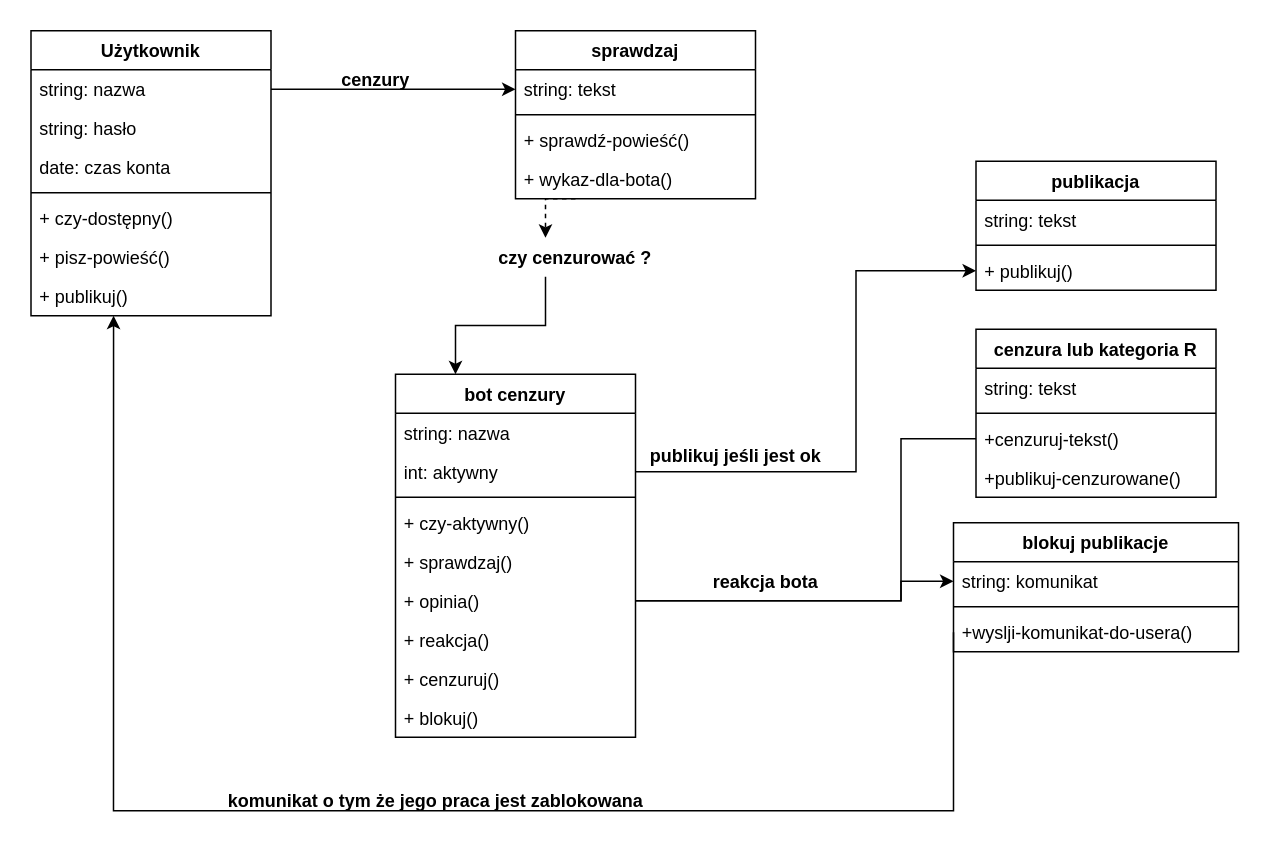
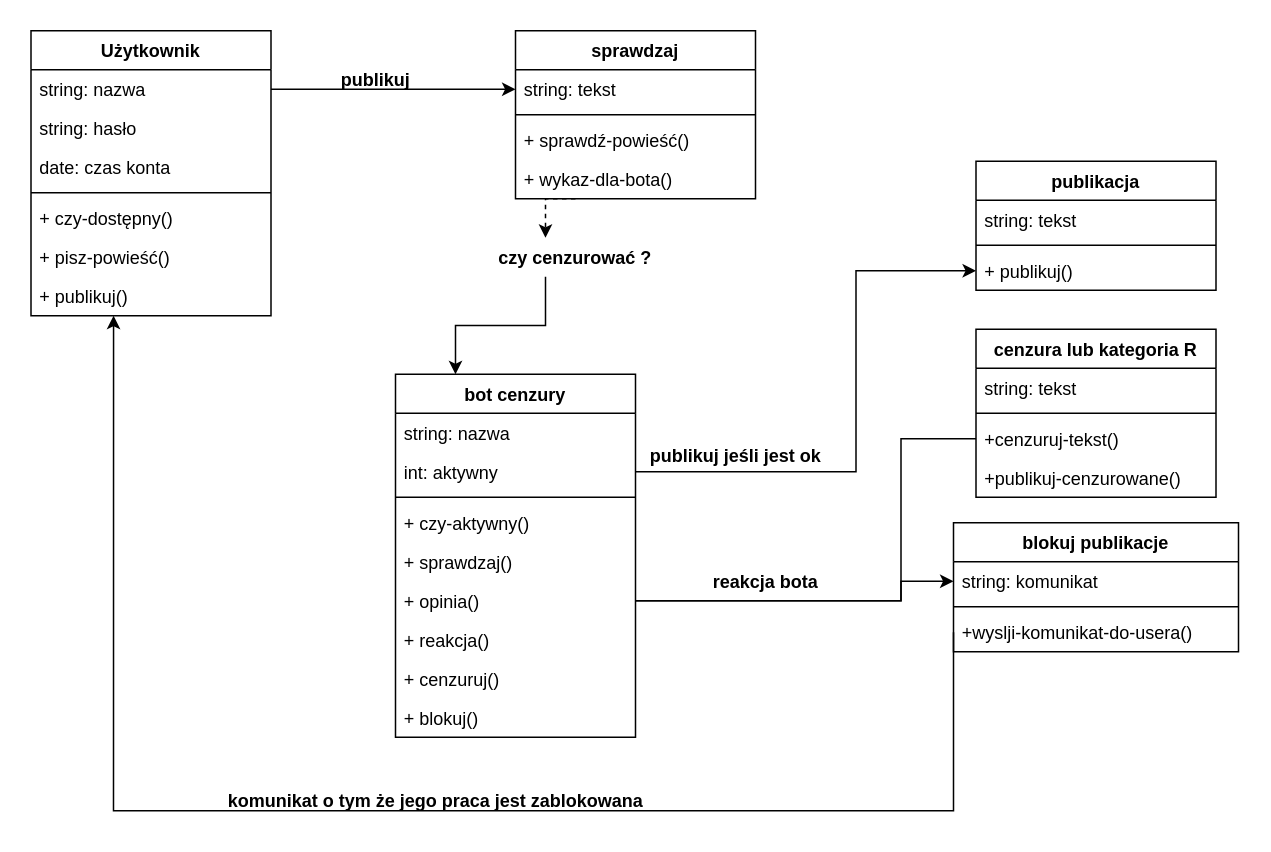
- <mxCell id="28" value="cenzury&#10;" style="text;align=center;fontStyle=1;verticalAlign=middle;spacingLeft=3;spacingRight=3;strokeColor=none;rotatable=0;points=[[0,0.5],[1,0.5]];portConstraint=eastwest;" vertex="1" parent="1"><mxGeometry x="210" y="46" width="80" height="26" as="geometry" /></mxCell>
+ <mxCell id="28" value="publikuj&#10;" style="text;align=center;fontStyle=1;verticalAlign=middle;spacingLeft=3;spacingRight=3;strokeColor=none;rotatable=0;points=[[0,0.5],[1,0.5]];portConstraint=eastwest;" vertex="1" parent="1"><mxGeometry x="210" y="46" width="80" height="26" as="geometry" /></mxCell>
